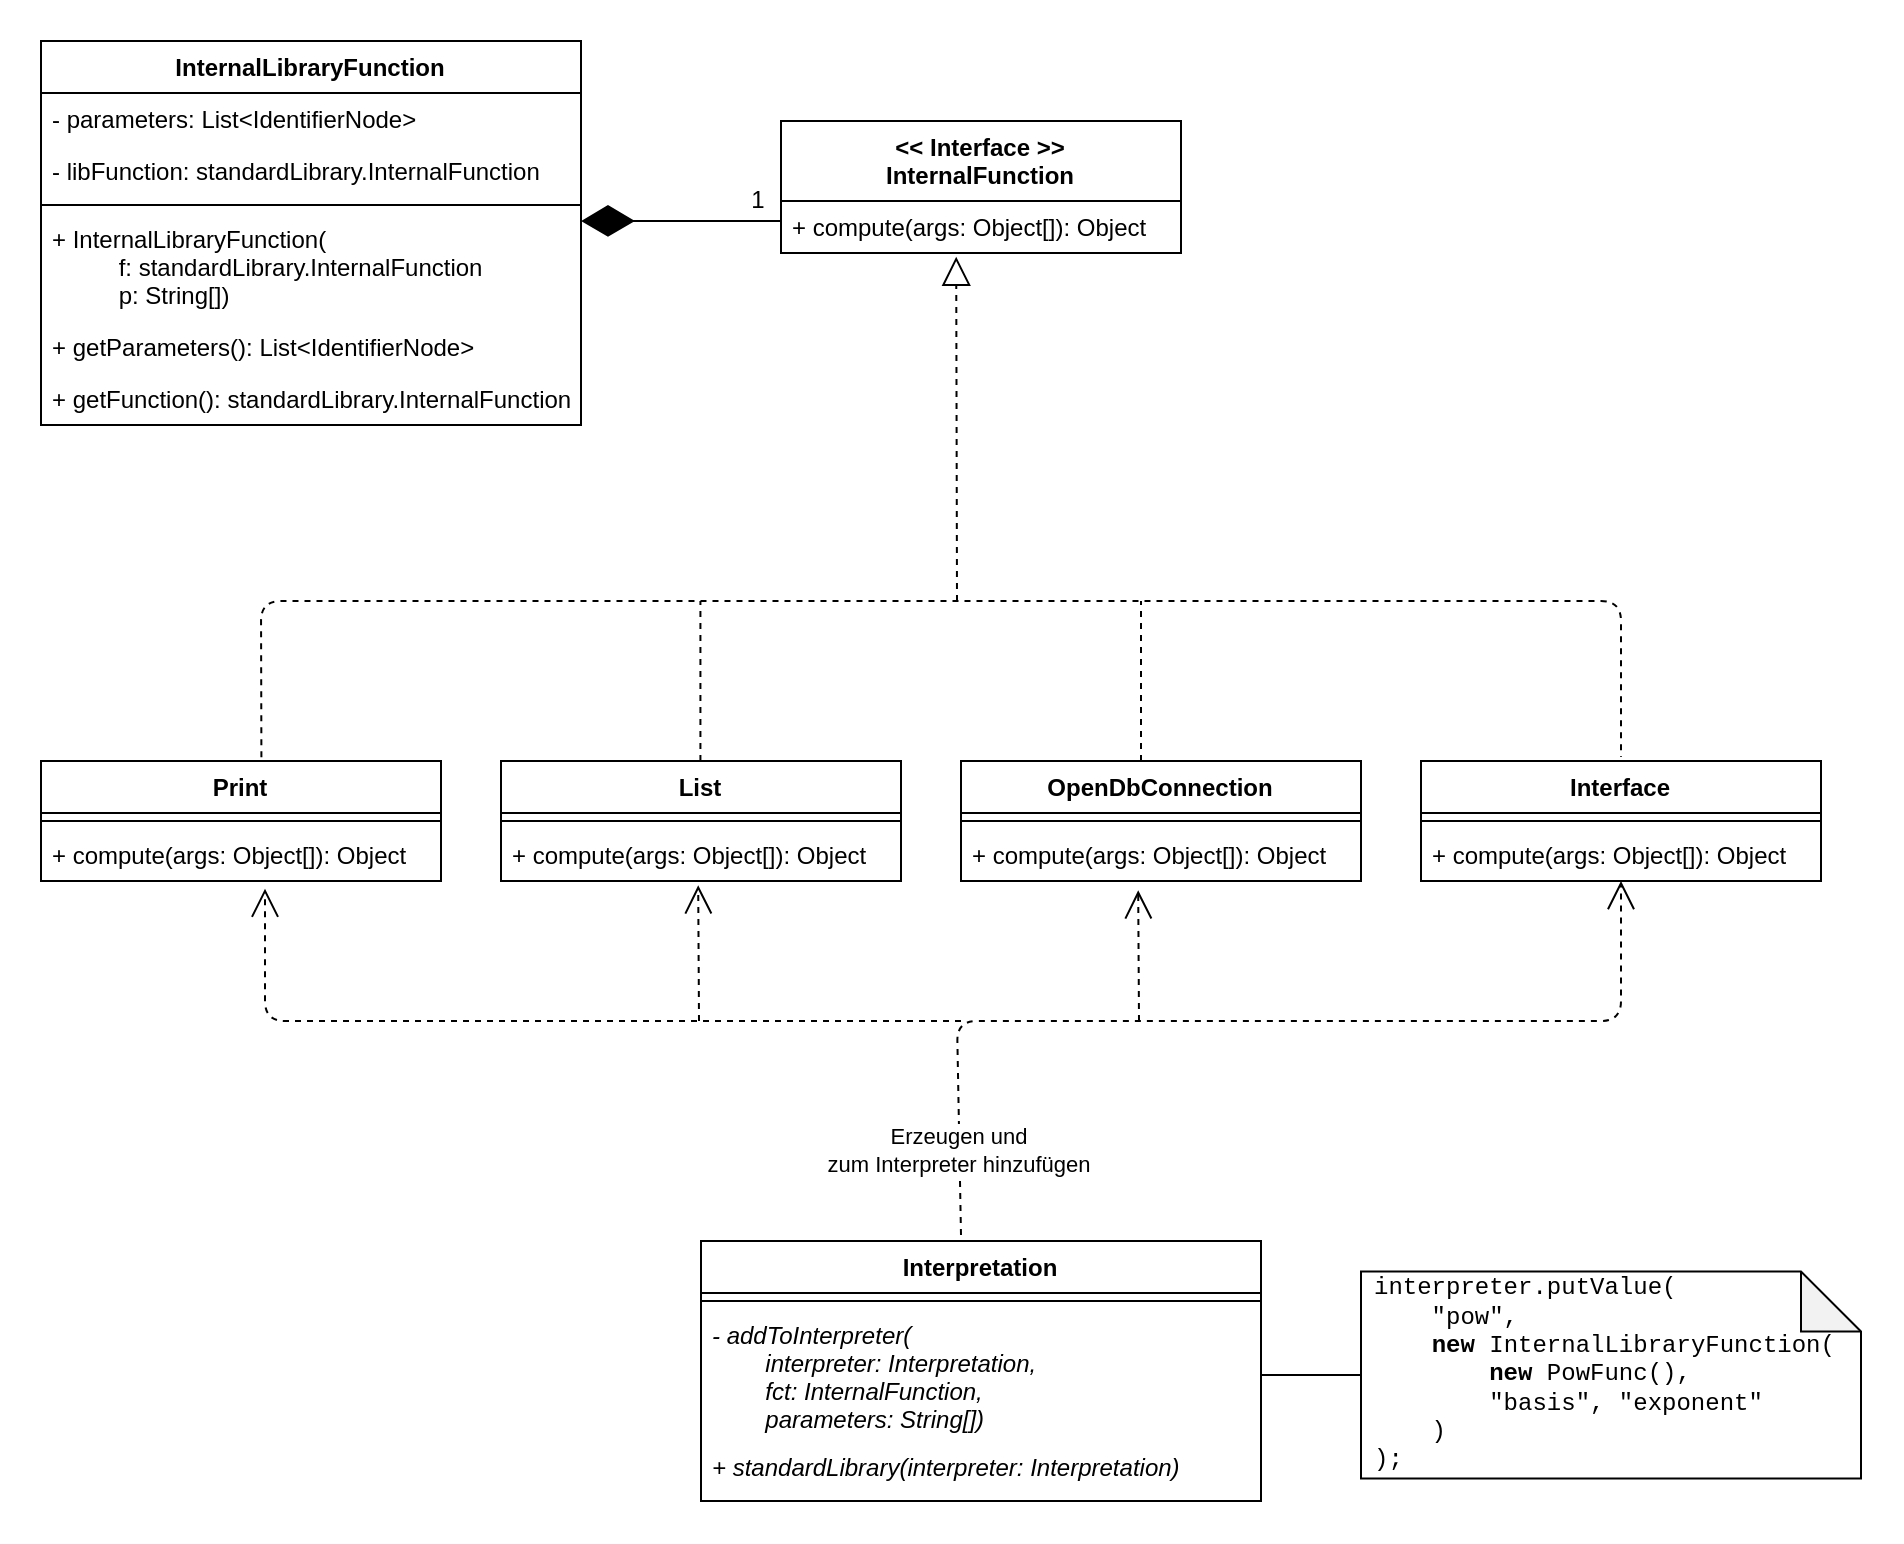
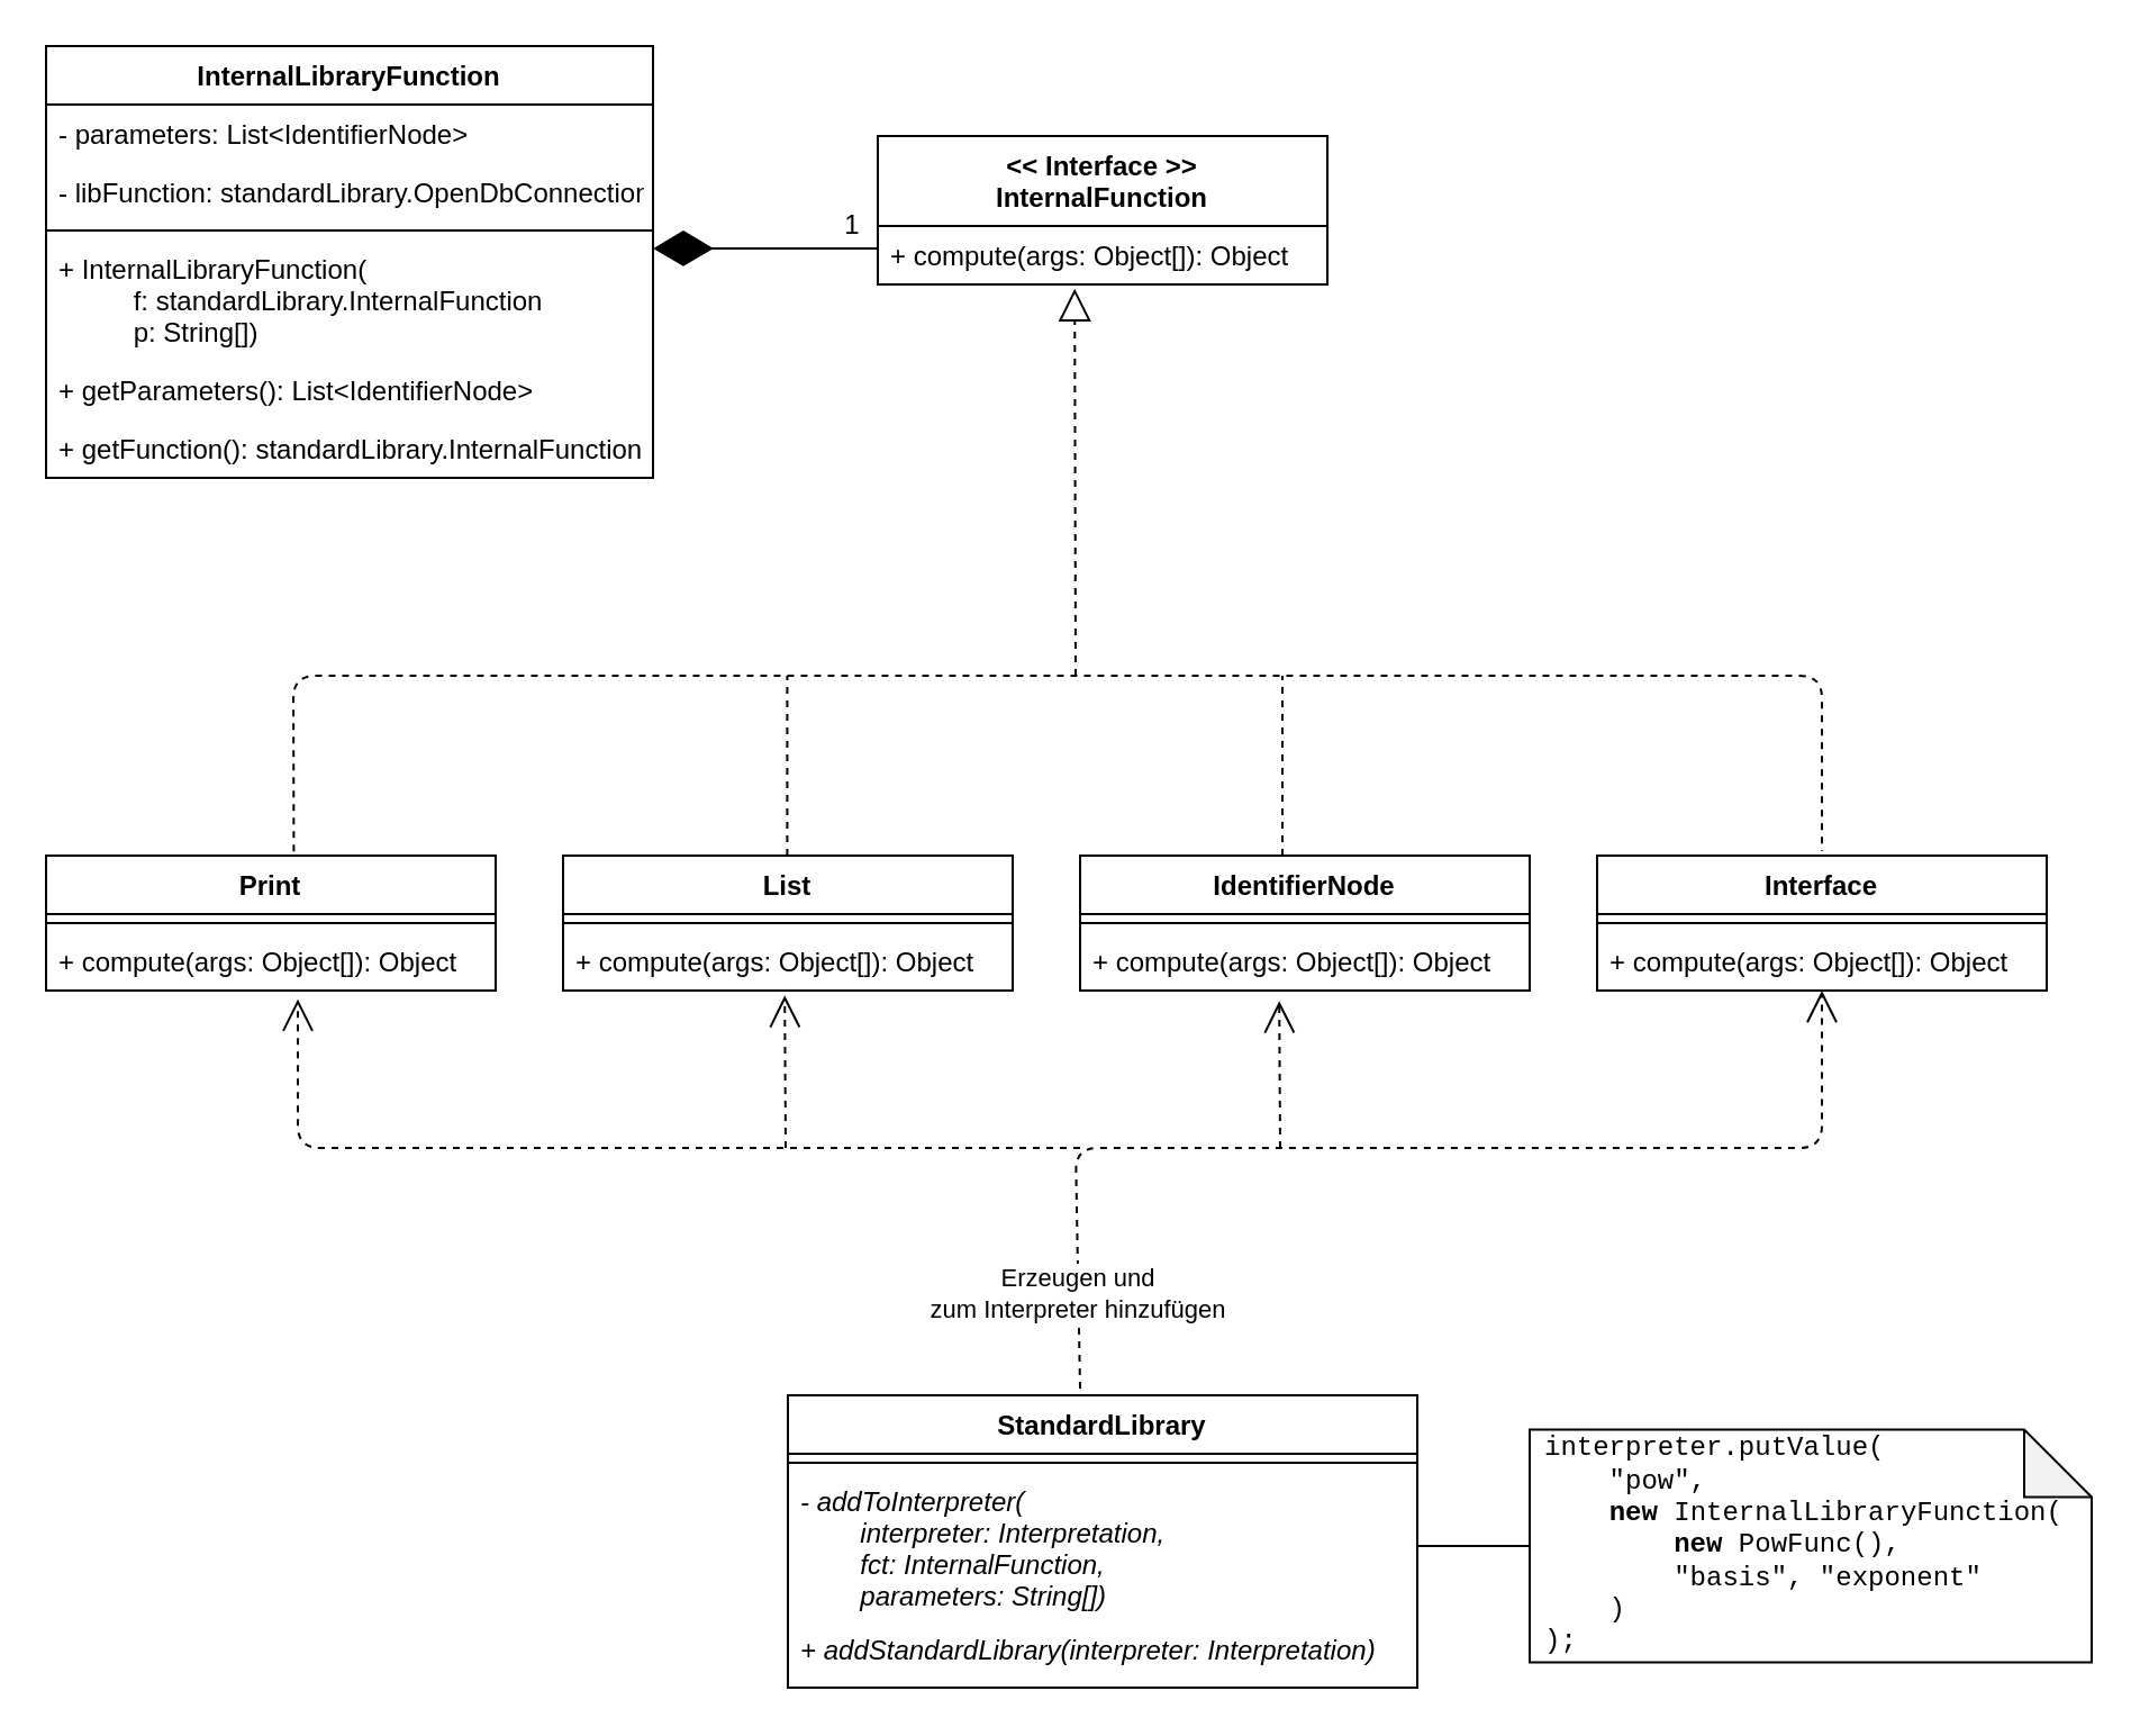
- <mxCell id="4" value="- libFunction: standardLibrary.InternalFunction" style="text;strokeColor=none;fillColor=none;align=left;verticalAlign=top;spacingLeft=4;spacingRight=4;overflow=hidden;rotatable=0;points=[[0,0.5],[1,0.5]];portConstraint=eastwest;" parent="2" vertex="1"><mxGeometry y="52" width="270" height="26" as="geometry" /></mxCell>
+ <mxCell id="4" value="- libFunction: standardLibrary.OpenDbConnection" style="text;strokeColor=none;fillColor=none;align=left;verticalAlign=top;spacingLeft=4;spacingRight=4;overflow=hidden;rotatable=0;points=[[0,0.5],[1,0.5]];portConstraint=eastwest;" parent="2" vertex="1"><mxGeometry y="52" width="270" height="26" as="geometry" /></mxCell>
- <mxCell id="19" value="OpenDbConnection" style="swimlane;fontStyle=1;align=center;verticalAlign=top;childLayout=stackLayout;horizontal=1;startSize=26;horizontalStack=0;resizeParent=1;resizeParentMax=0;resizeLast=0;collapsible=1;marginBottom=0;" vertex="1" parent="1"><mxGeometry x="480" y="380" width="200" height="60" as="geometry" /></mxCell>
+ <mxCell id="19" value="IdentifierNode" style="swimlane;fontStyle=1;align=center;verticalAlign=top;childLayout=stackLayout;horizontal=1;startSize=26;horizontalStack=0;resizeParent=1;resizeParentMax=0;resizeLast=0;collapsible=1;marginBottom=0;" vertex="1" parent="1"><mxGeometry x="480" y="380" width="200" height="60" as="geometry" /></mxCell>
- <mxCell id="29" value="Interpretation" style="swimlane;fontStyle=1;align=center;verticalAlign=top;childLayout=stackLayout;horizontal=1;startSize=26;horizontalStack=0;resizeParent=1;resizeParentMax=0;resizeLast=0;collapsible=1;marginBottom=0;" vertex="1" parent="1"><mxGeometry x="350" y="620" width="280" height="130" as="geometry" /></mxCell>
+ <mxCell id="29" value="StandardLibrary" style="swimlane;fontStyle=1;align=center;verticalAlign=top;childLayout=stackLayout;horizontal=1;startSize=26;horizontalStack=0;resizeParent=1;resizeParentMax=0;resizeLast=0;collapsible=1;marginBottom=0;" vertex="1" parent="1"><mxGeometry x="350" y="620" width="280" height="130" as="geometry" /></mxCell>
- <mxCell id="32" value="+ standardLibrary(interpreter: Interpretation)" style="text;strokeColor=none;fillColor=none;align=left;verticalAlign=top;spacingLeft=4;spacingRight=4;overflow=hidden;rotatable=0;points=[[0,0.5],[1,0.5]];portConstraint=eastwest;fontStyle=2" vertex="1" parent="29"><mxGeometry y="100" width="280" height="30" as="geometry" /></mxCell>
+ <mxCell id="32" value="+ addStandardLibrary(interpreter: Interpretation)" style="text;strokeColor=none;fillColor=none;align=left;verticalAlign=top;spacingLeft=4;spacingRight=4;overflow=hidden;rotatable=0;points=[[0,0.5],[1,0.5]];portConstraint=eastwest;fontStyle=2" vertex="1" parent="29"><mxGeometry y="100" width="280" height="30" as="geometry" /></mxCell>
